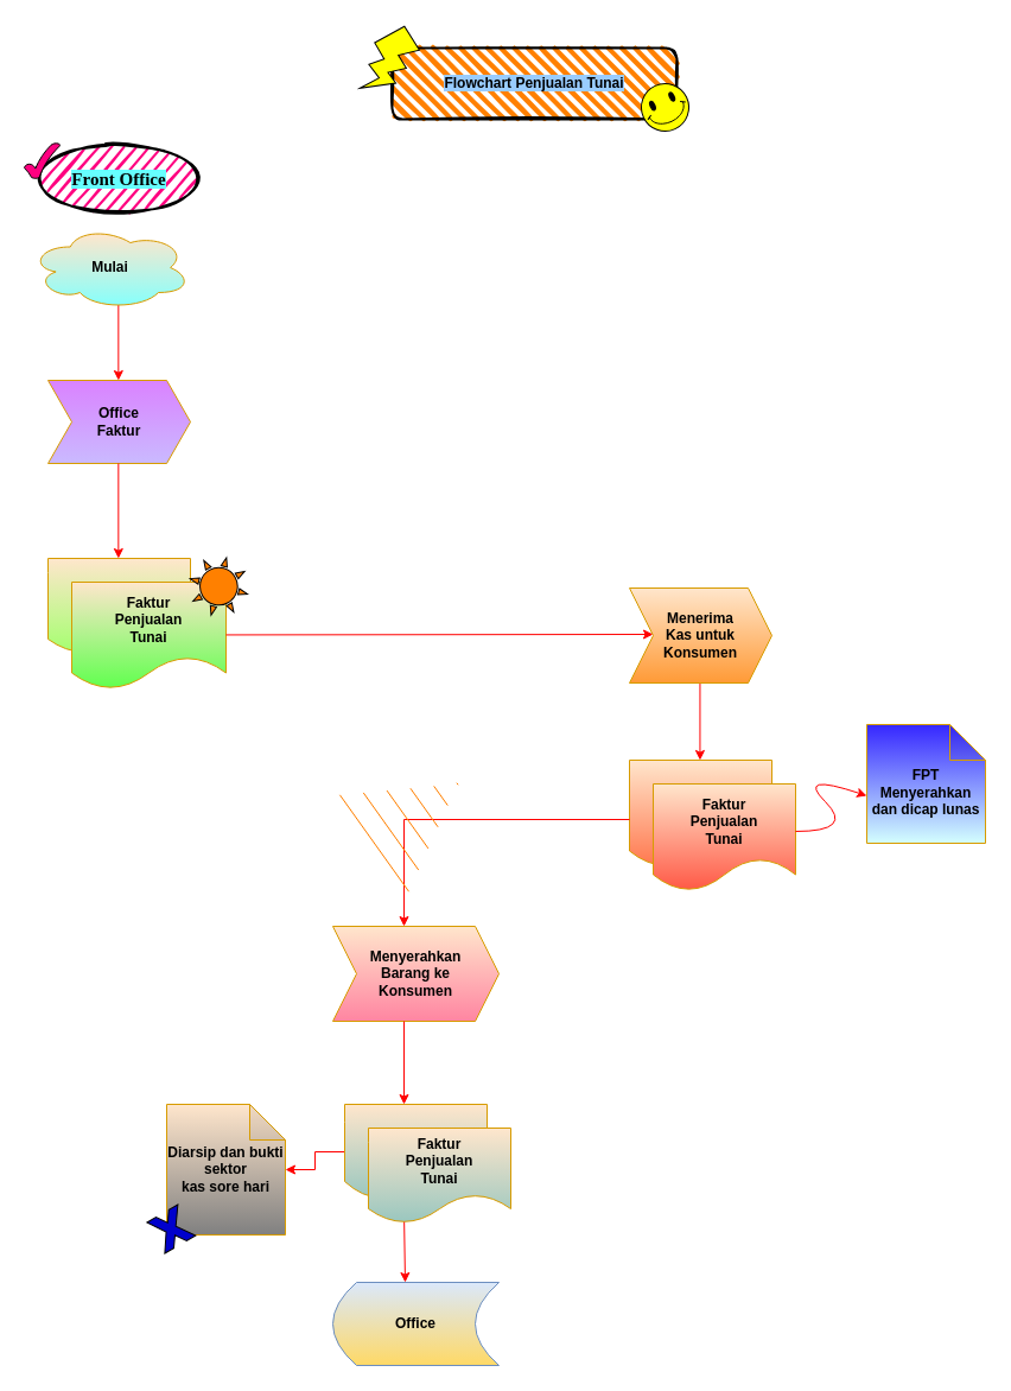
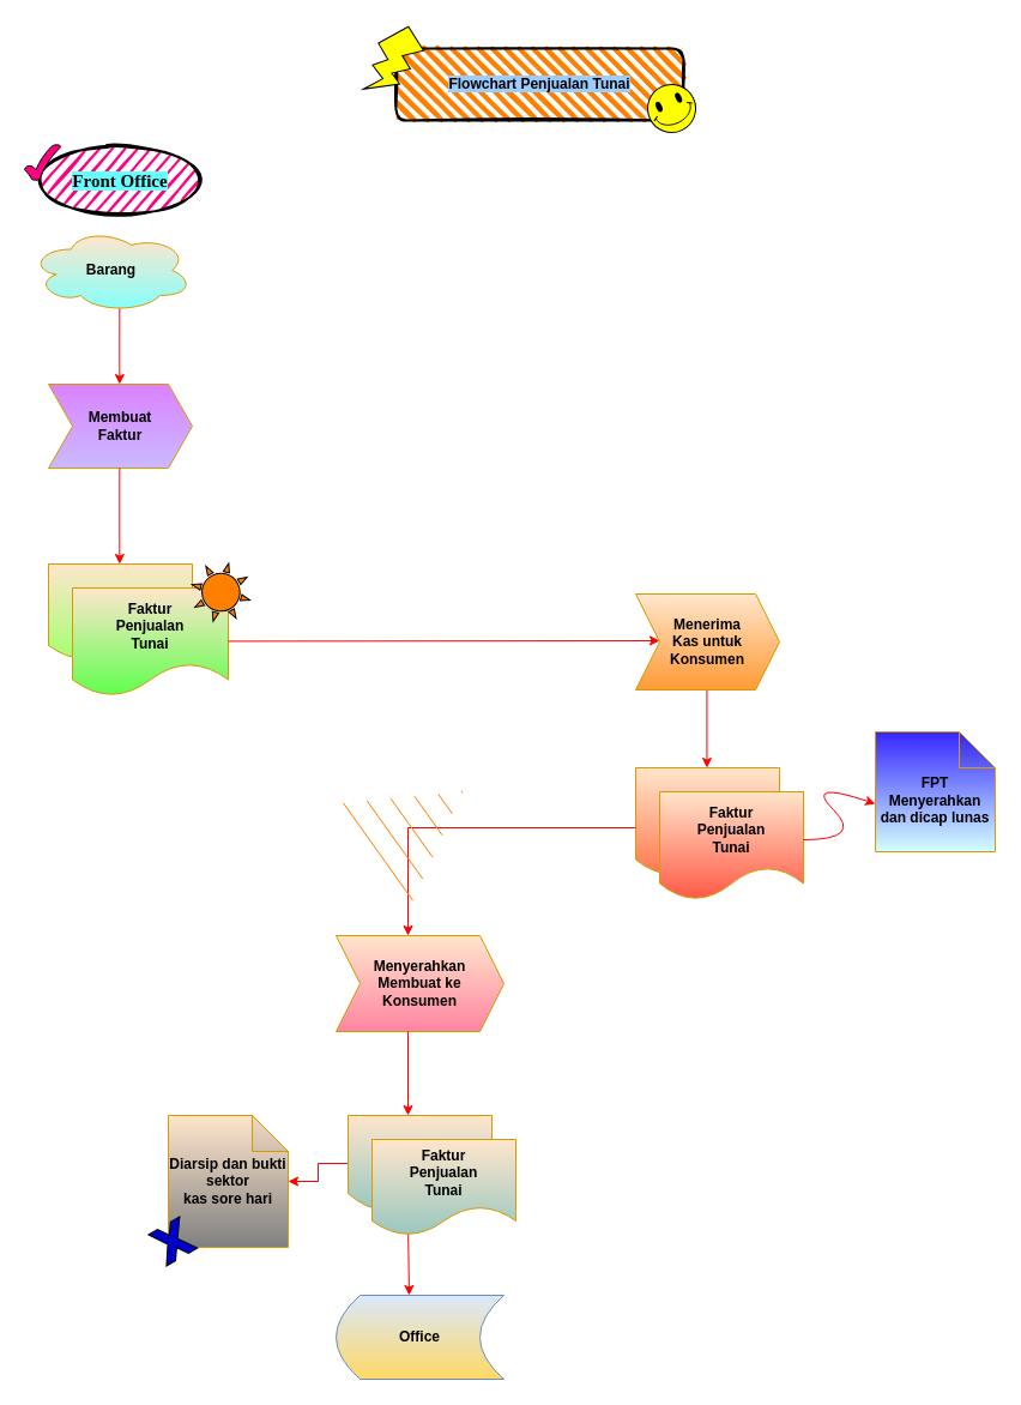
- <mxCell id="5" value="&lt;b&gt;Mulai&lt;/b&gt;" style="ellipse;shape=cloud;whiteSpace=wrap;html=1;fillColor=#ffe6cc;strokeColor=#d79b00;gradientColor=#87FFFB;" vertex="1" parent="1"><mxGeometry x="25" y="190" width="135" height="70" as="geometry" /></mxCell>
+ <mxCell id="5" value="&lt;b&gt;Barang&lt;/b&gt;" style="ellipse;shape=cloud;whiteSpace=wrap;html=1;fillColor=#ffe6cc;strokeColor=#d79b00;gradientColor=#87FFFB;" vertex="1" parent="1"><mxGeometry x="25" y="190" width="135" height="70" as="geometry" /></mxCell>
- <mxCell id="6" value="&lt;b&gt;Office&lt;/b&gt;&lt;div&gt;&lt;b&gt;Faktur&lt;/b&gt;&lt;/div&gt;" style="shape=step;perimeter=stepPerimeter;whiteSpace=wrap;html=1;fixedSize=1;strokeColor=#d79b00;fillColor=#DA82FF;gradientColor=#CABAFF;" vertex="1" parent="1"><mxGeometry x="40" y="320" width="120" height="70" as="geometry" /></mxCell>
+ <mxCell id="6" value="&lt;b&gt;Membuat&lt;/b&gt;&lt;div&gt;&lt;b&gt;Faktur&lt;/b&gt;&lt;/div&gt;" style="shape=step;perimeter=stepPerimeter;whiteSpace=wrap;html=1;fixedSize=1;strokeColor=#d79b00;fillColor=#DA82FF;gradientColor=#CABAFF;" vertex="1" parent="1"><mxGeometry x="40" y="320" width="120" height="70" as="geometry" /></mxCell>
- <mxCell id="16" value="&lt;b&gt;Menyerahkan&lt;/b&gt;&lt;div&gt;&lt;b&gt;Barang ke&lt;/b&gt;&lt;/div&gt;&lt;div&gt;&lt;b&gt;Konsumen&lt;/b&gt;&lt;/div&gt;" style="shape=step;perimeter=stepPerimeter;whiteSpace=wrap;html=1;fixedSize=1;fillColor=#ffe6cc;strokeColor=#d79b00;gradientColor=#FF85A1;" vertex="1" parent="1"><mxGeometry x="280" y="780" width="140" height="80" as="geometry" /></mxCell>
+ <mxCell id="16" value="&lt;b&gt;Menyerahkan&lt;/b&gt;&lt;div&gt;&lt;b&gt;Membuat ke&lt;/b&gt;&lt;/div&gt;&lt;div&gt;&lt;b&gt;Konsumen&lt;/b&gt;&lt;/div&gt;" style="shape=step;perimeter=stepPerimeter;whiteSpace=wrap;html=1;fixedSize=1;fillColor=#ffe6cc;strokeColor=#d79b00;gradientColor=#FF85A1;" vertex="1" parent="1"><mxGeometry x="280" y="780" width="140" height="80" as="geometry" /></mxCell>
